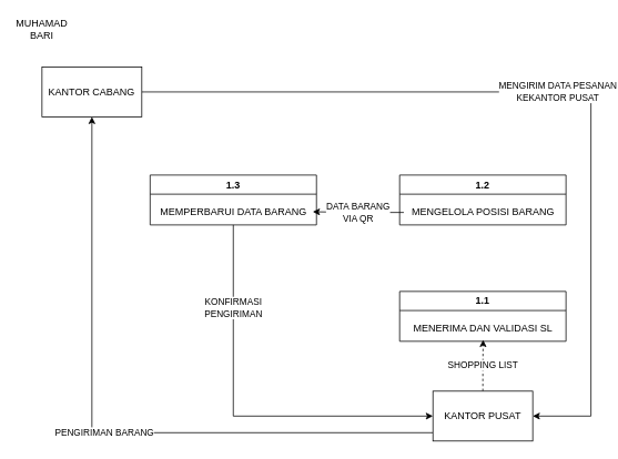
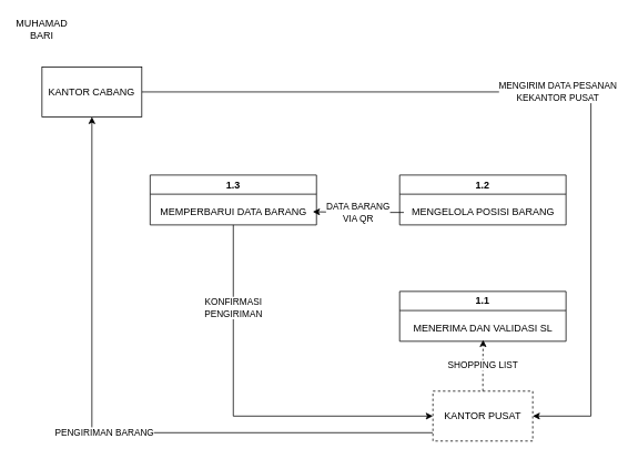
- <mxCell id="12" value="KANTOR PUSAT" style="rounded=0;whiteSpace=wrap;html=1;" vertex="1" parent="1"><mxGeometry x="520" y="470" width="120" height="60" as="geometry" /></mxCell>
+ <mxCell id="12" value="KANTOR PUSAT" style="rounded=0;whiteSpace=wrap;html=1;dashed=1;" vertex="1" parent="1"><mxGeometry x="520" y="470" width="120" height="60" as="geometry" /></mxCell>
